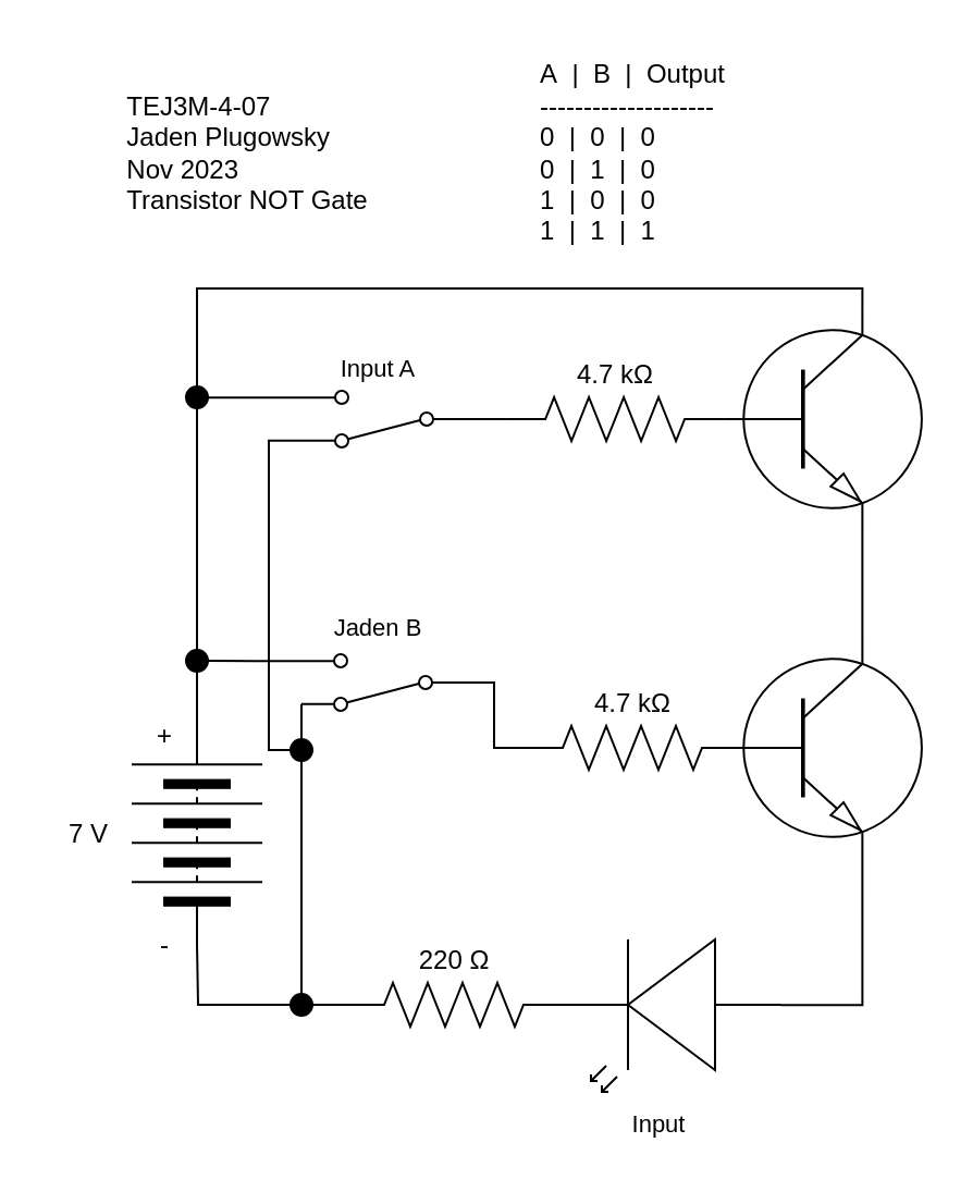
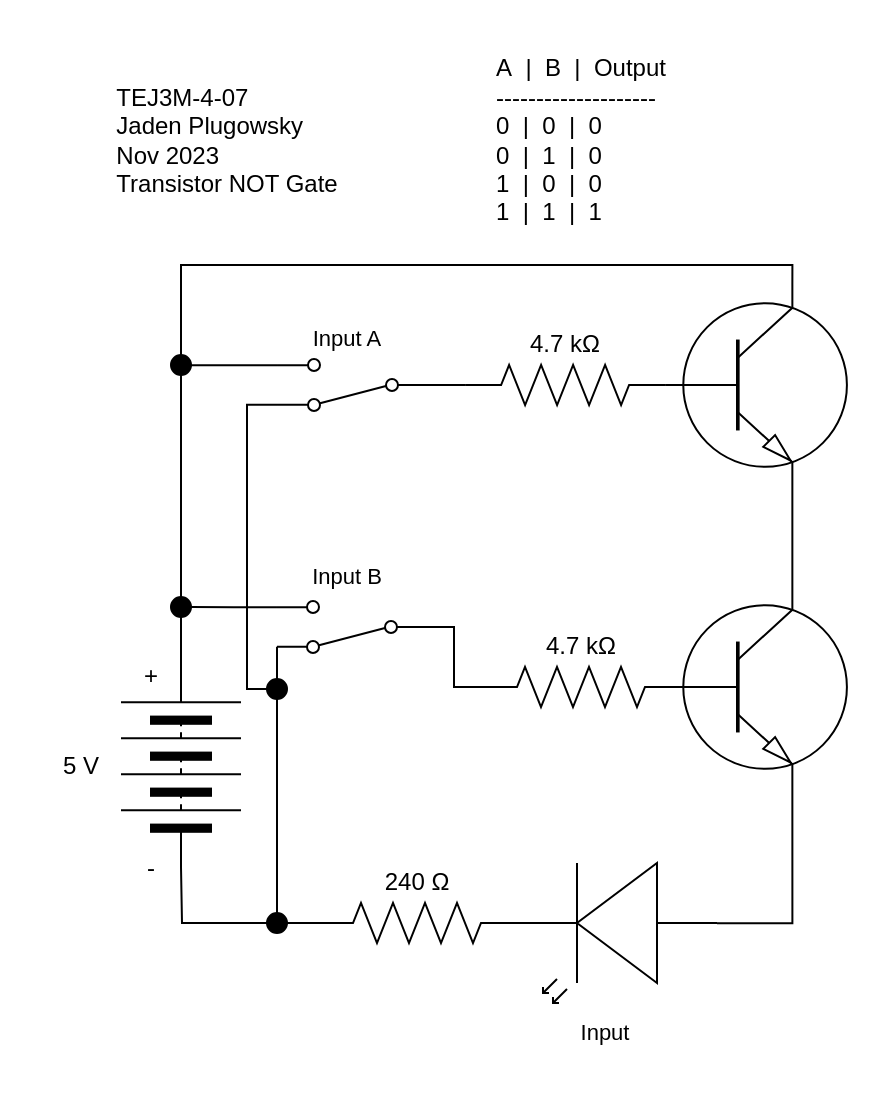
- <mxCell id="16" value="Jaden B" style="text;html=1;align=center;verticalAlign=middle;resizable=0;points=[];autosize=1;strokeColor=none;fillColor=none;fontSize=11;fontFamily=Helvetica;fontColor=default;" parent="1" vertex="1"><mxGeometry x="143" y="273" width="60" height="30" as="geometry" /></mxCell>
+ <mxCell id="16" value="Input B" style="text;html=1;align=center;verticalAlign=middle;resizable=0;points=[];autosize=1;strokeColor=none;fillColor=none;fontSize=11;fontFamily=Helvetica;fontColor=default;" parent="1" vertex="1"><mxGeometry x="143" y="273" width="60" height="30" as="geometry" /></mxCell>
- <mxCell id="7" value="7 V" style="text;html=1;align=center;verticalAlign=middle;resizable=0;points=[];autosize=1;strokeColor=none;fillColor=none;fontSize=12;fontFamily=Helvetica;fontColor=default;" parent="1" vertex="1"><mxGeometry x="20" y="368" width="40" height="30" as="geometry" /></mxCell>
+ <mxCell id="7" value="5 V" style="text;html=1;align=center;verticalAlign=middle;resizable=0;points=[];autosize=1;strokeColor=none;fillColor=none;fontSize=12;fontFamily=Helvetica;fontColor=default;" parent="1" vertex="1"><mxGeometry x="20" y="368" width="40" height="30" as="geometry" /></mxCell>
- <mxCell id="27" value="&lt;font style=&quot;font-size: 12px;&quot;&gt;220 Ω&lt;/font&gt;" style="text;html=1;align=center;verticalAlign=middle;resizable=0;points=[];autosize=1;strokeColor=none;fillColor=none;fontSize=11;fontFamily=Helvetica;fontColor=default;" parent="1" vertex="1"><mxGeometry x="178" y="426" width="60" height="30" as="geometry" /></mxCell>
+ <mxCell id="27" value="&lt;font style=&quot;font-size: 12px;&quot;&gt;240 Ω&lt;/font&gt;" style="text;html=1;align=center;verticalAlign=middle;resizable=0;points=[];autosize=1;strokeColor=none;fillColor=none;fontSize=11;fontFamily=Helvetica;fontColor=default;" parent="1" vertex="1"><mxGeometry x="178" y="426" width="60" height="30" as="geometry" /></mxCell>
